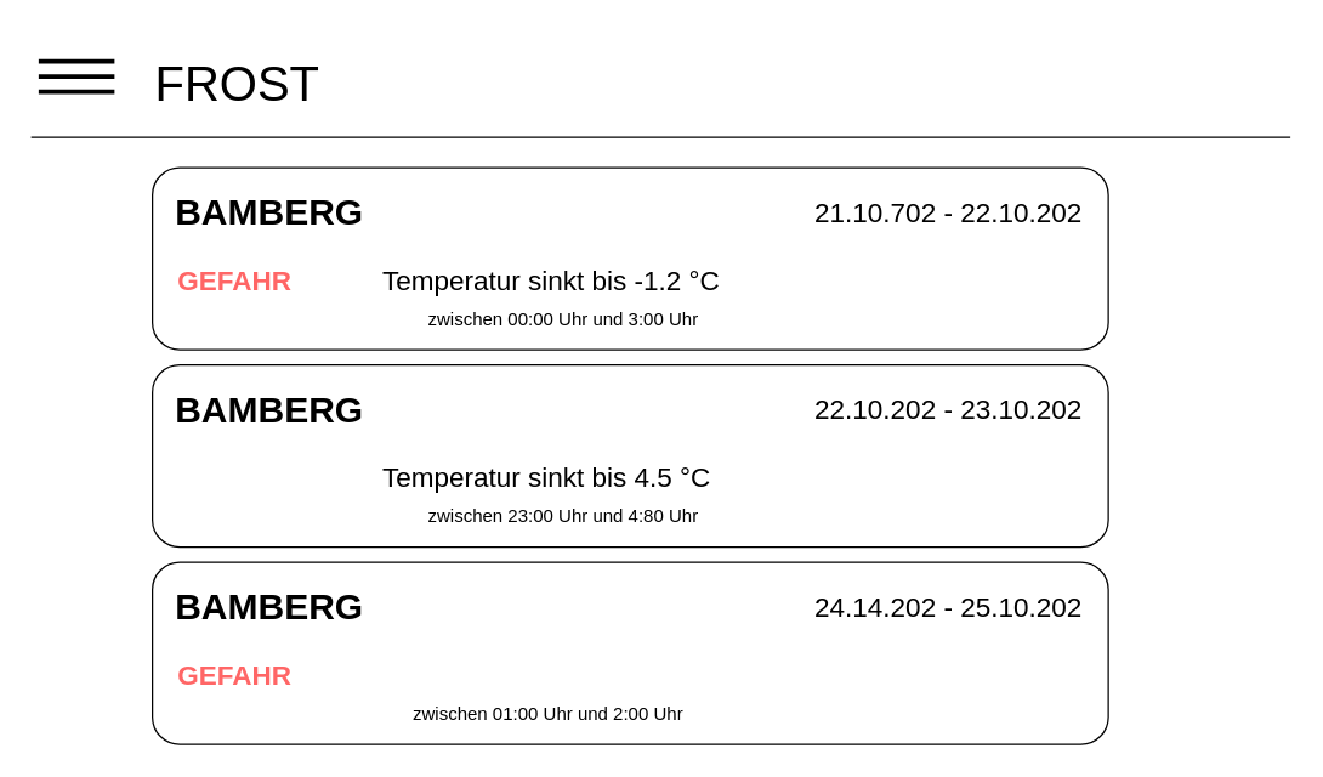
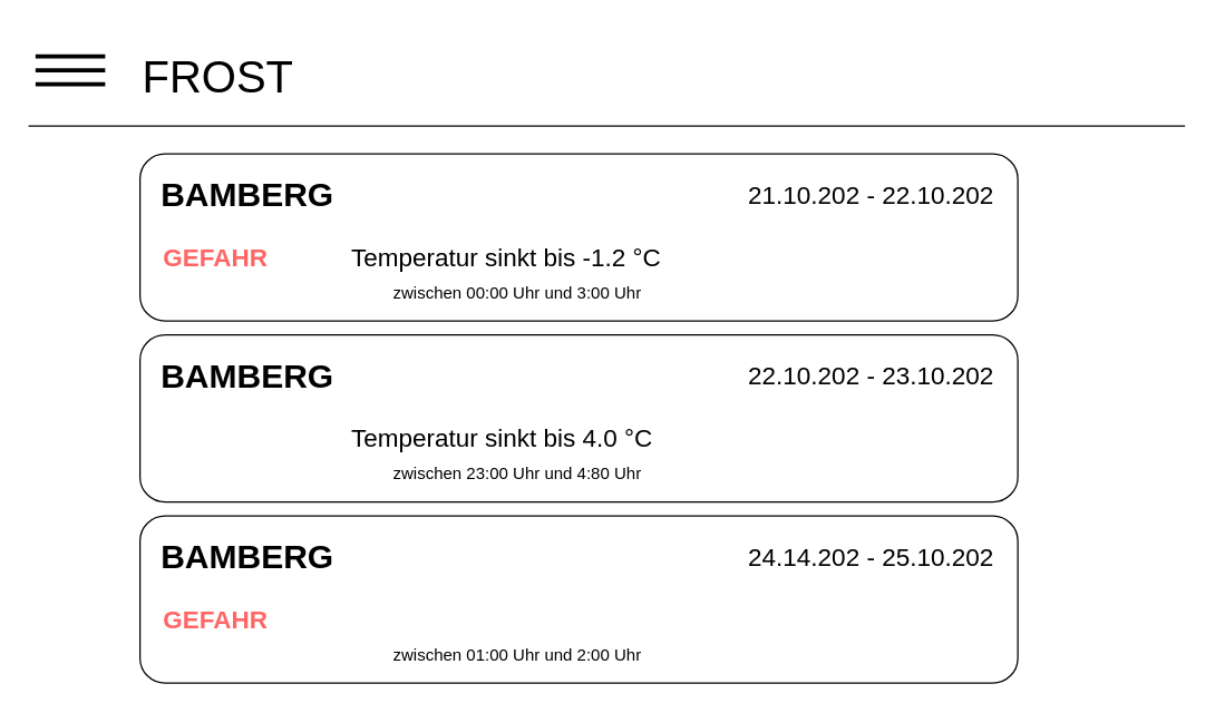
- <mxCell id="4" value="21.10.702 - 22.10.202&amp;nbsp;&amp;nbsp;&amp;nbsp; " style="text;html=1;strokeColor=none;fillColor=none;align=right;verticalAlign=middle;whiteSpace=wrap;rounded=0;fontSize=18;" parent="1" vertex="1"><mxGeometry x="480" y="110" width="250" height="60" as="geometry" /></mxCell>
+ <mxCell id="4" value="21.10.202 - 22.10.202&amp;nbsp;&amp;nbsp;&amp;nbsp; " style="text;html=1;strokeColor=none;fillColor=none;align=right;verticalAlign=middle;whiteSpace=wrap;rounded=0;fontSize=18;" parent="1" vertex="1"><mxGeometry x="480" y="110" width="250" height="60" as="geometry" /></mxCell>
- <mxCell id="11" value="Temperatur sinkt bis 4.5 °C" style="text;html=1;strokeColor=none;fillColor=none;align=left;verticalAlign=middle;whiteSpace=wrap;rounded=0;fontSize=18;" parent="1" vertex="1"><mxGeometry x="250" y="300" width="480" height="30" as="geometry" /></mxCell>
+ <mxCell id="11" value="Temperatur sinkt bis 4.0 °C" style="text;html=1;strokeColor=none;fillColor=none;align=left;verticalAlign=middle;whiteSpace=wrap;rounded=0;fontSize=18;" parent="1" vertex="1"><mxGeometry x="250" y="300" width="480" height="30" as="geometry" /></mxCell>
- <mxCell id="17" value="&lt;div style=&quot;font-size: 12px&quot;&gt;zwischen 01:00 Uhr und 2:00 Uhr&lt;br&gt;&lt;/div&gt;" style="text;html=1;strokeColor=none;fillColor=none;align=left;verticalAlign=middle;whiteSpace=wrap;rounded=0;fontSize=18;" parent="1" vertex="1"><mxGeometry x="270" y="460" width="450" height="20" as="geometry" /></mxCell>
+ <mxCell id="17" value="&lt;div style=&quot;font-size: 12px&quot;&gt;zwischen 01:00 Uhr und 2:00 Uhr&lt;br&gt;&lt;/div&gt;" style="text;html=1;strokeColor=none;fillColor=none;align=left;verticalAlign=middle;whiteSpace=wrap;rounded=0;fontSize=18;" parent="1" vertex="1"><mxGeometry x="280" y="460" width="450" height="20" as="geometry" /></mxCell>
